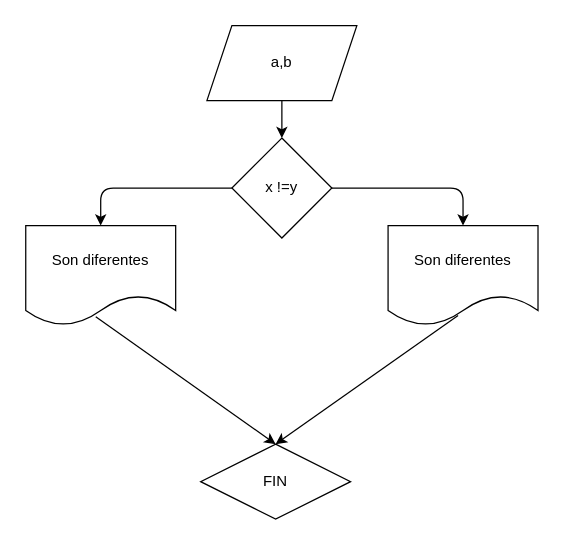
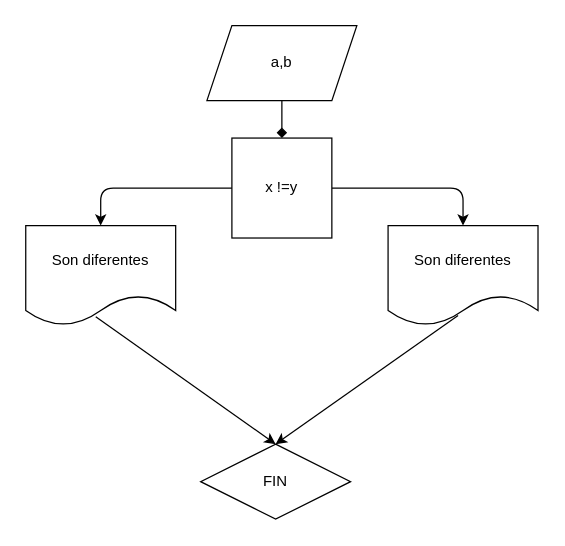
- <mxCell id="2" value="" style="edgeStyle=none;html=1;" edge="1" parent="1" source="3" target="5"><mxGeometry relative="1" as="geometry" /></mxCell>
+ <mxCell id="2" value="" style="edgeStyle=none;html=1;endArrow=diamond;" edge="1" parent="1" source="3" target="5"><mxGeometry relative="1" as="geometry" /></mxCell>
- <mxCell id="5" value="x !=y" style="rhombus;whiteSpace=wrap;html=1;" vertex="1" parent="1"><mxGeometry x="185" y="110" width="80" height="80" as="geometry" /></mxCell>
+ <mxCell id="5" value="x !=y" style="whiteSpace=wrap;html=1;rounded=0;" vertex="1" parent="1"><mxGeometry x="185" y="110" width="80" height="80" as="geometry" /></mxCell>
